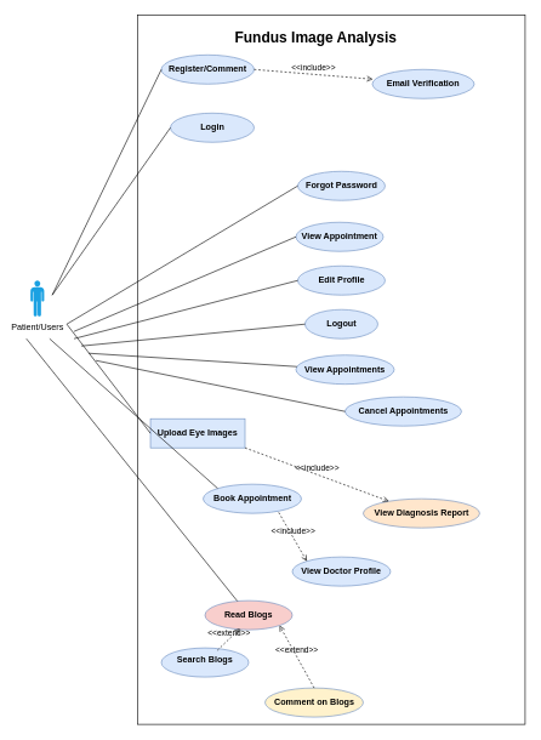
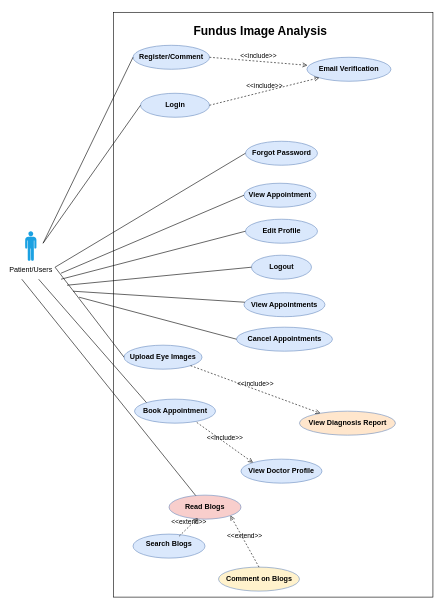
+ <mxCell id="23" value="&amp;lt;&amp;lt;include&amp;gt;&amp;gt;" style="html=1;verticalAlign=bottom;labelBackgroundColor=none;endArrow=open;endFill=0;dashed=1;rounded=0;exitX=1;exitY=0.5;exitDx=0;exitDy=0;entryX=0;entryY=1;entryDx=0;entryDy=0;" edge="1" parent="1" source="7" target="8"><mxGeometry width="160" relative="1" as="geometry"><mxPoint x="381" y="135" as="sourcePoint" /><mxPoint x="511" y="165" as="targetPoint" /></mxGeometry></mxCell>
- <mxCell id="16" value="&lt;b&gt;Cancel Appointments&lt;/b&gt;" style="ellipse;whiteSpace=wrap;html=1;fillColor=#dae8fc;strokeColor=#6c8ebf;" vertex="1" parent="1"><mxGeometry x="473.5" y="545" width="160" height="40" as="geometry" /></mxCell>
+ <mxCell id="16" value="&lt;b&gt;Cancel Appointments&lt;/b&gt;" style="ellipse;whiteSpace=wrap;html=1;fillColor=#dae8fc;strokeColor=#6c8ebf;" vertex="1" parent="1"><mxGeometry x="393.5" y="545" width="160" height="40" as="geometry" /></mxCell>
- <mxCell id="12" value="&lt;b&gt;Upload Eye Images&lt;/b&gt;" style="whiteSpace=wrap;html=1;fillColor=#dae8fc;strokeColor=#6c8ebf;rounded=0;" vertex="1" parent="1"><mxGeometry x="206" y="575" width="130" height="40" as="geometry" /></mxCell>
+ <mxCell id="12" value="&lt;b&gt;Upload Eye Images&lt;/b&gt;" style="ellipse;whiteSpace=wrap;html=1;fillColor=#dae8fc;strokeColor=#6c8ebf;" vertex="1" parent="1"><mxGeometry x="206" y="575" width="130" height="40" as="geometry" /></mxCell>
- <mxCell id="14" value="&lt;b&gt;Book Appointment&lt;/b&gt;" style="ellipse;whiteSpace=wrap;html=1;fillColor=#dae8fc;strokeColor=#6c8ebf;" vertex="1" parent="1"><mxGeometry x="278.5" y="665" width="135" height="40" as="geometry" /></mxCell>
+ <mxCell id="14" value="&lt;b&gt;Book Appointment&lt;/b&gt;" style="ellipse;whiteSpace=wrap;html=1;fillColor=#dae8fc;strokeColor=#6c8ebf;" vertex="1" parent="1"><mxGeometry x="223.5" y="665" width="135" height="40" as="geometry" /></mxCell>
